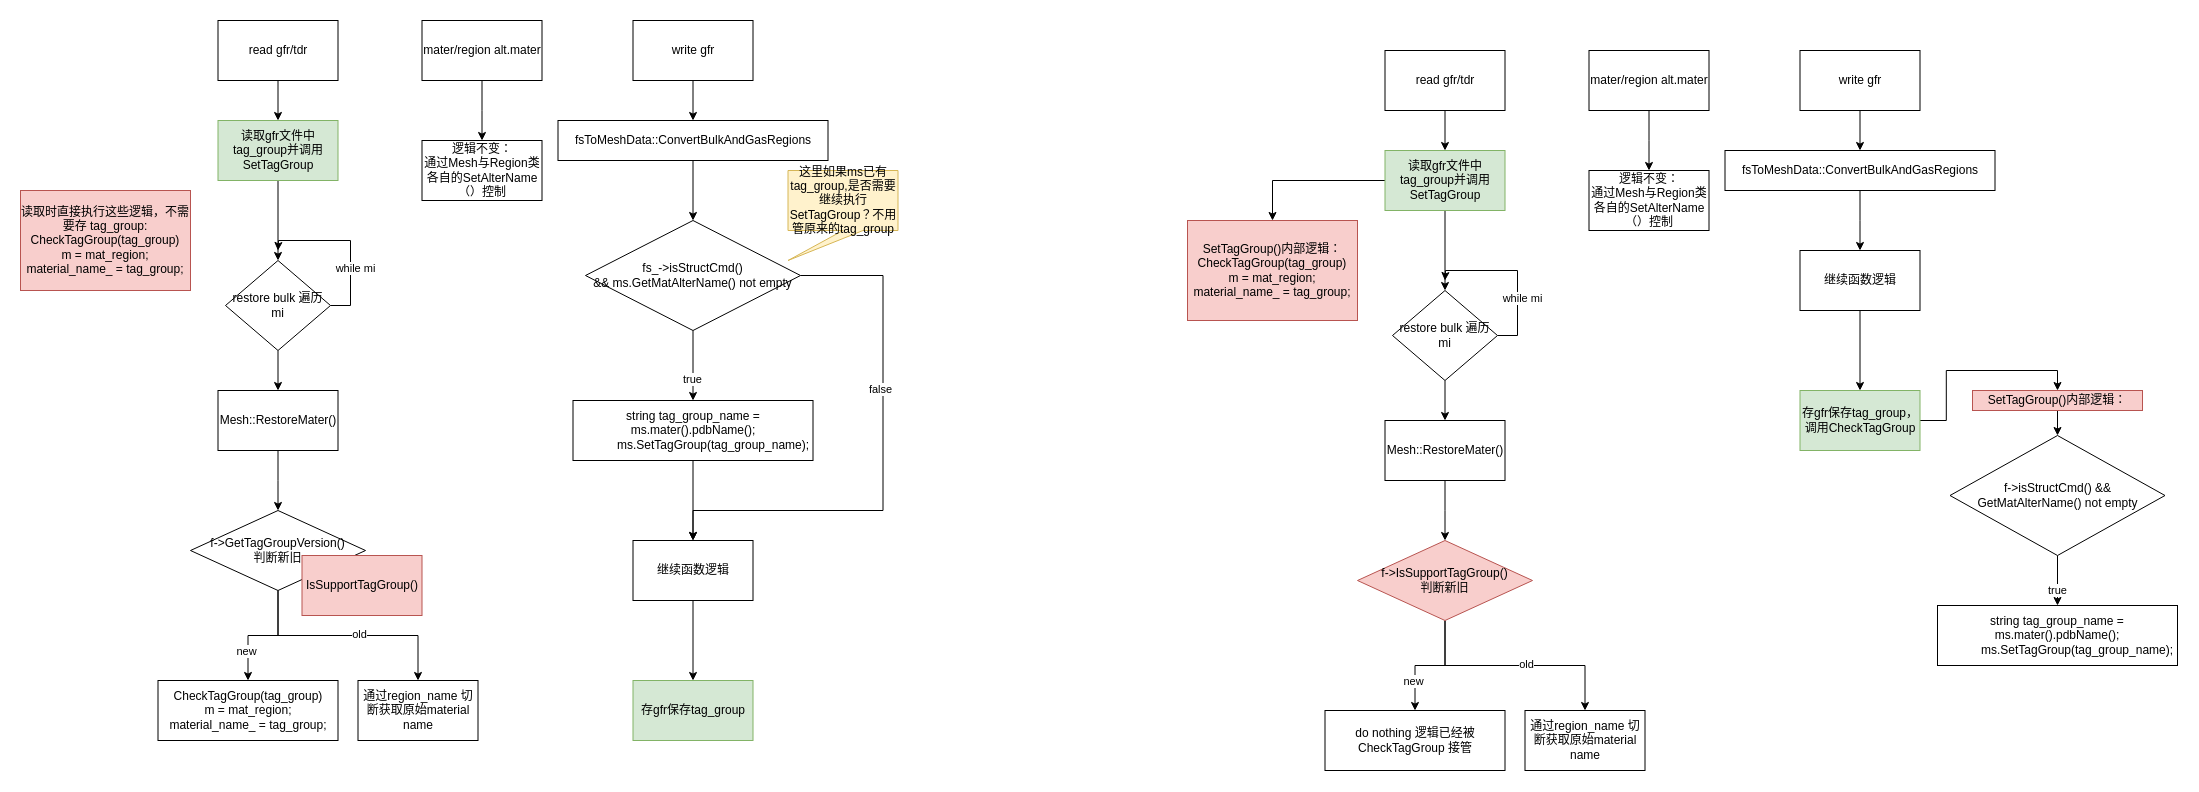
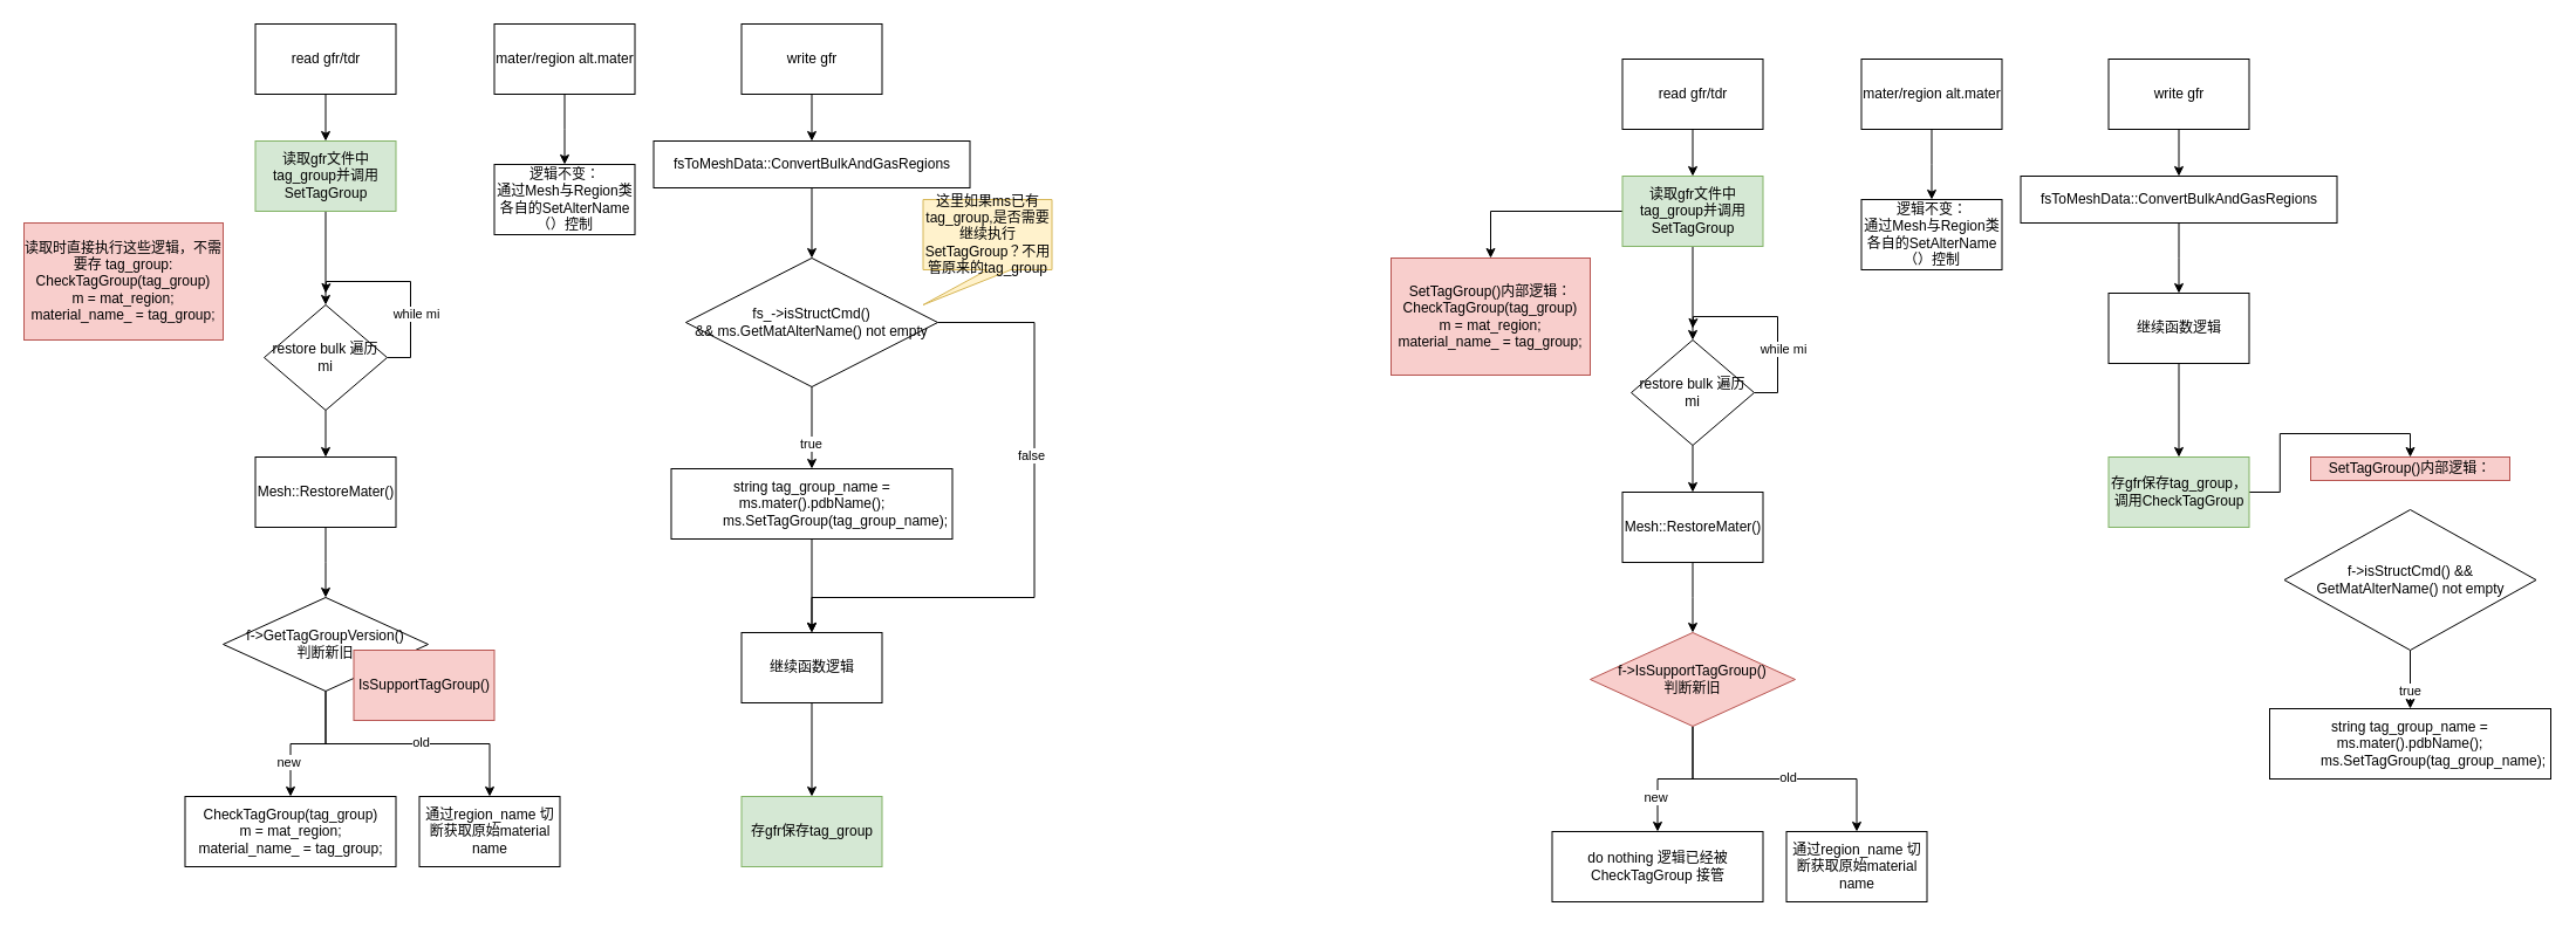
- <mxCell id="73" style="edgeStyle=orthogonalEdgeStyle;rounded=0;orthogonalLoop=1;jettySize=auto;html=1;exitX=0.5;exitY=1;exitDx=0;exitDy=0;" edge="1" parent="1" source="74" target="71"><mxGeometry relative="1" as="geometry" /></mxCell>
